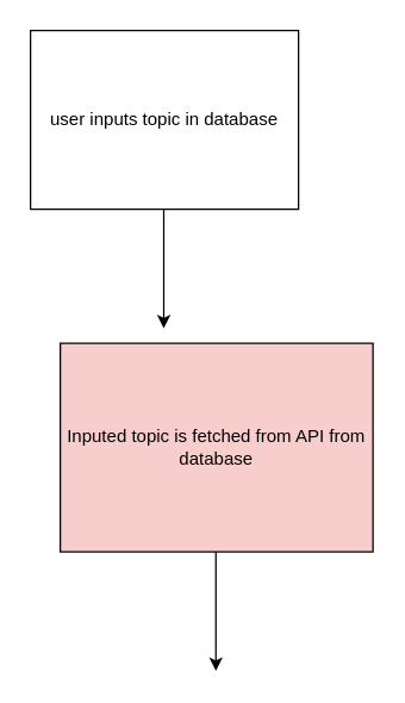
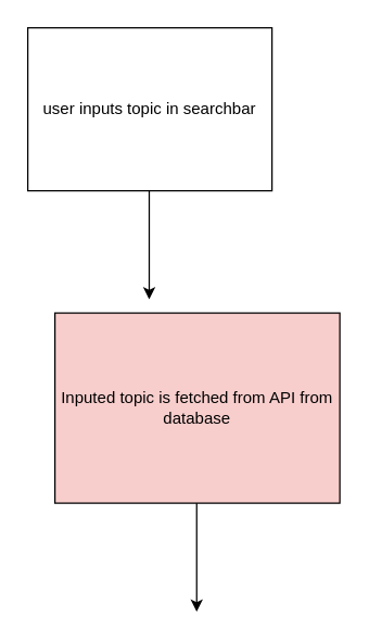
- <mxCell id="2" value="user inputs topic in database" style="rounded=0;whiteSpace=wrap;html=1;" vertex="1" parent="1"><mxGeometry x="20" y="20" width="180" height="120" as="geometry" /></mxCell>
+ <mxCell id="2" value="user inputs topic in searchbar" style="rounded=0;whiteSpace=wrap;html=1;" vertex="1" parent="1"><mxGeometry x="20" y="20" width="180" height="120" as="geometry" /></mxCell>
